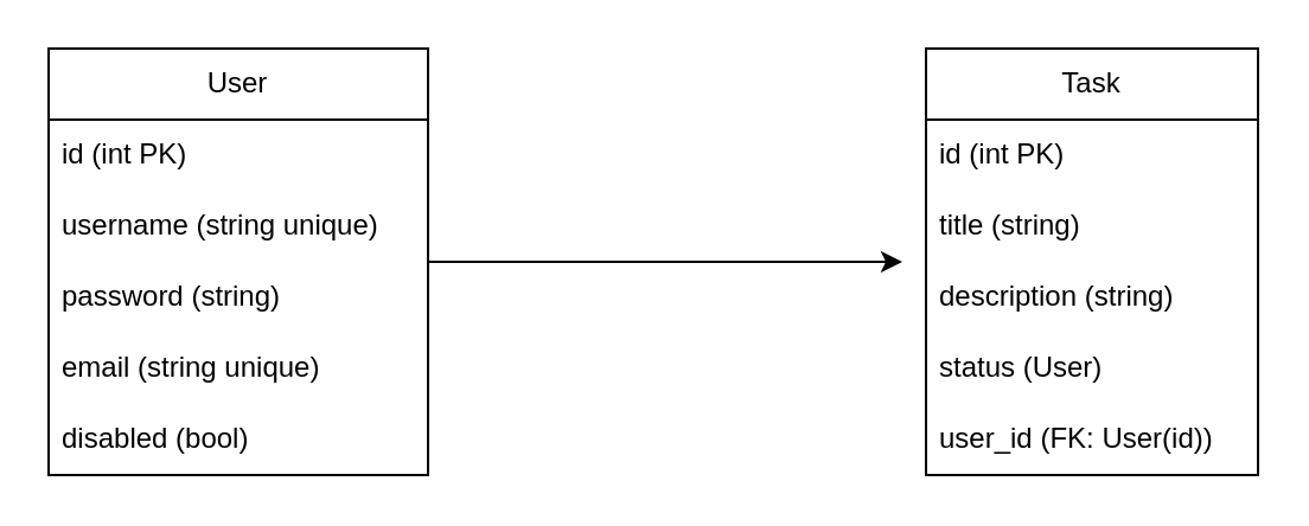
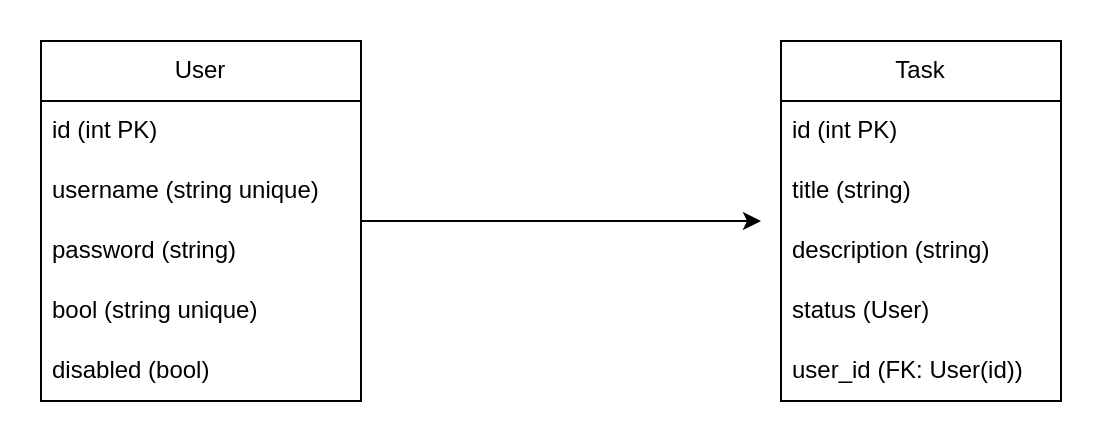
- <mxCell id="7" value="email (string unique)" style="text;strokeColor=none;fillColor=none;align=left;verticalAlign=middle;spacingLeft=4;spacingRight=4;overflow=hidden;points=[[0,0.5],[1,0.5]];portConstraint=eastwest;rotatable=0;whiteSpace=wrap;html=1;" vertex="1" parent="3"><mxGeometry y="120" width="160" height="30" as="geometry" /></mxCell>
+ <mxCell id="7" value="bool (string unique)" style="text;strokeColor=none;fillColor=none;align=left;verticalAlign=middle;spacingLeft=4;spacingRight=4;overflow=hidden;points=[[0,0.5],[1,0.5]];portConstraint=eastwest;rotatable=0;whiteSpace=wrap;html=1;" vertex="1" parent="3"><mxGeometry y="120" width="160" height="30" as="geometry" /></mxCell>
